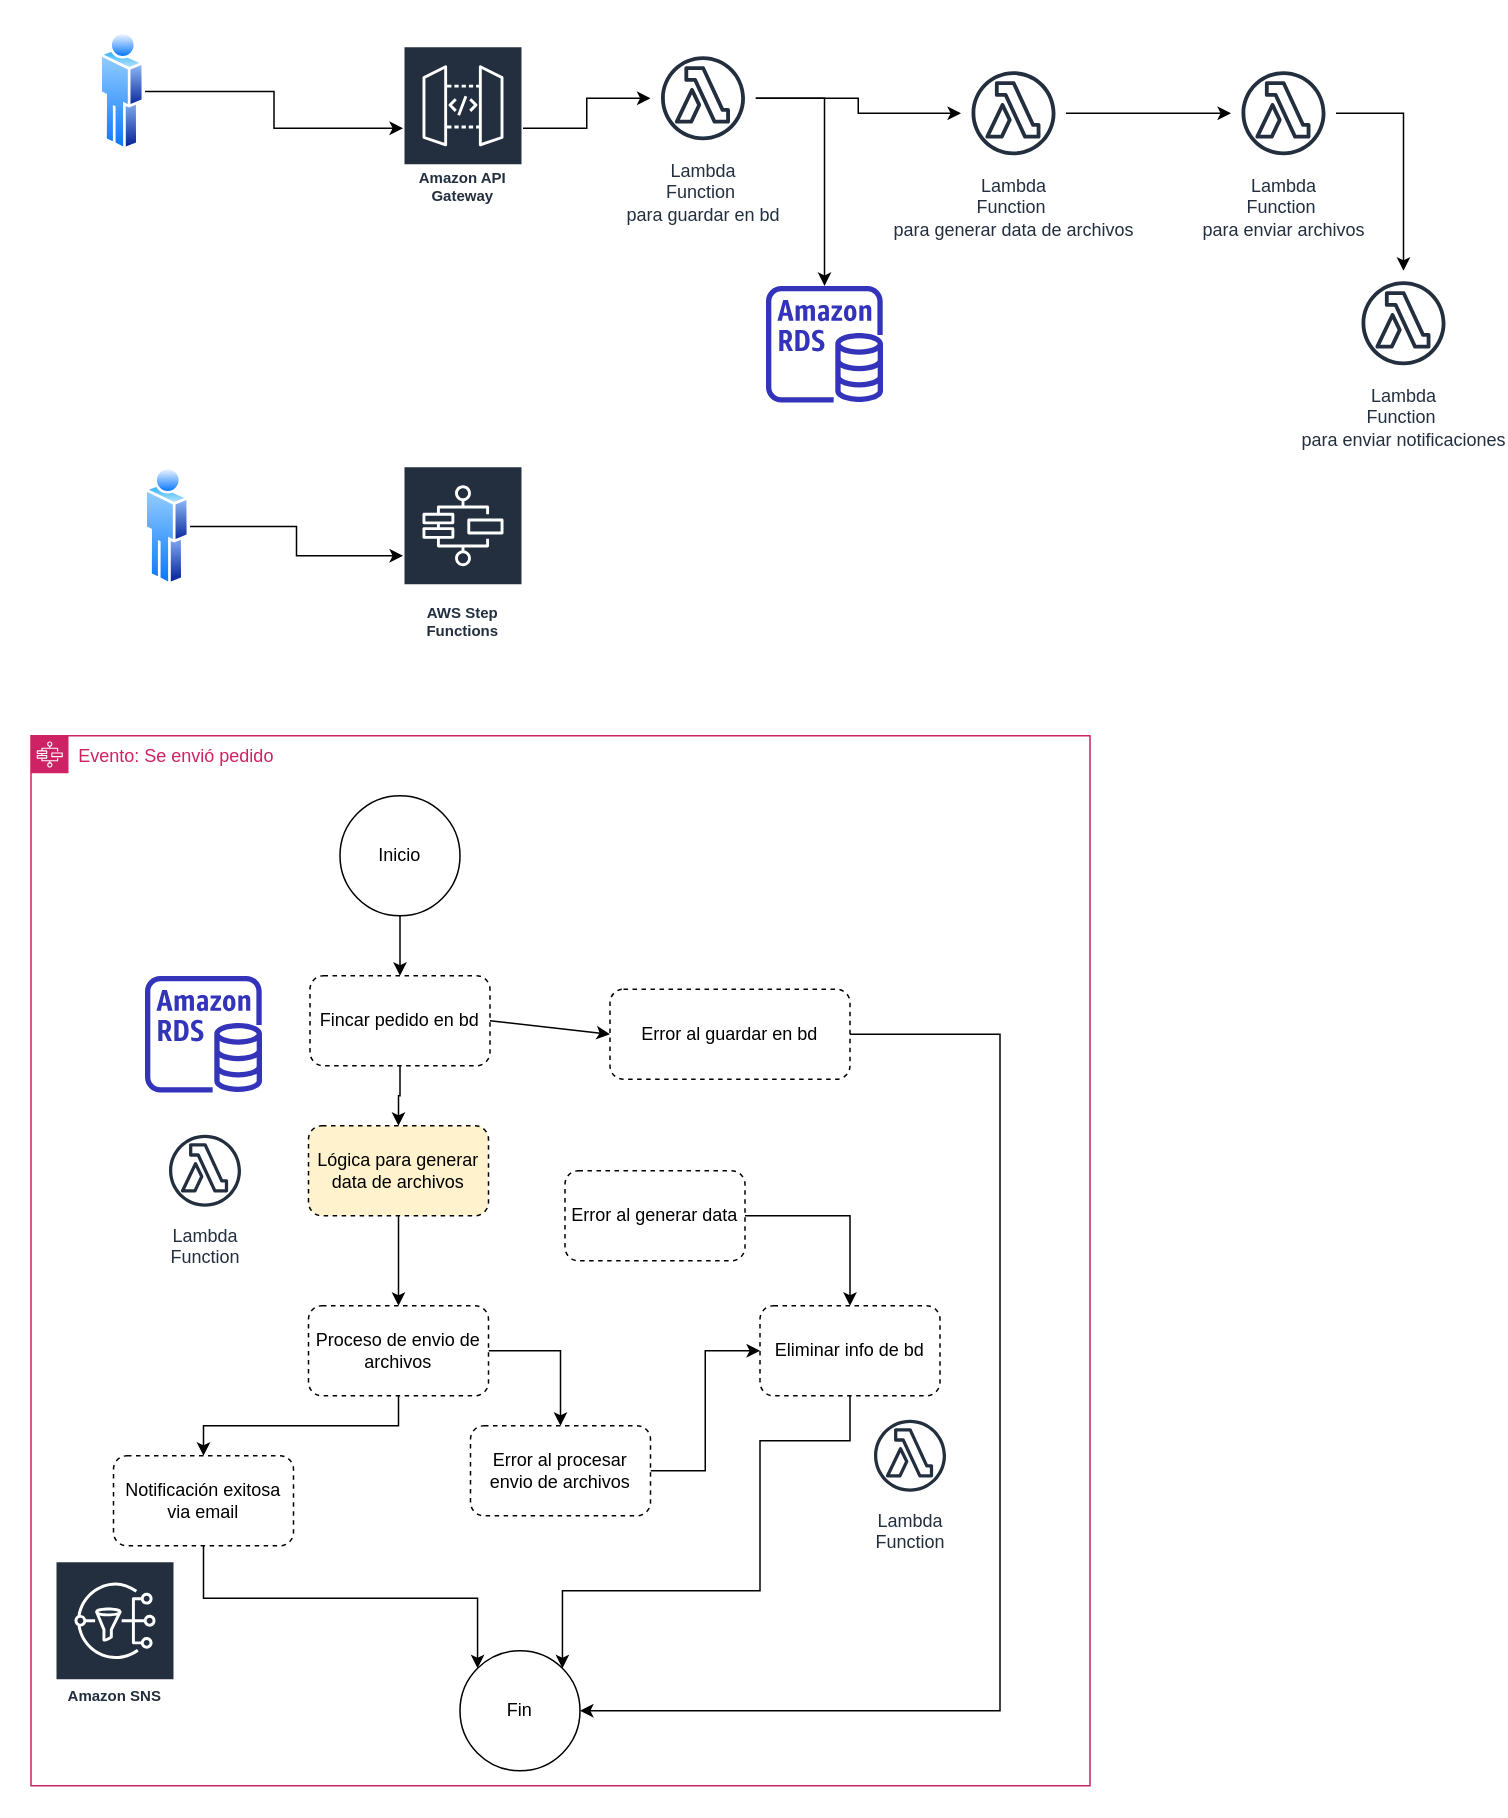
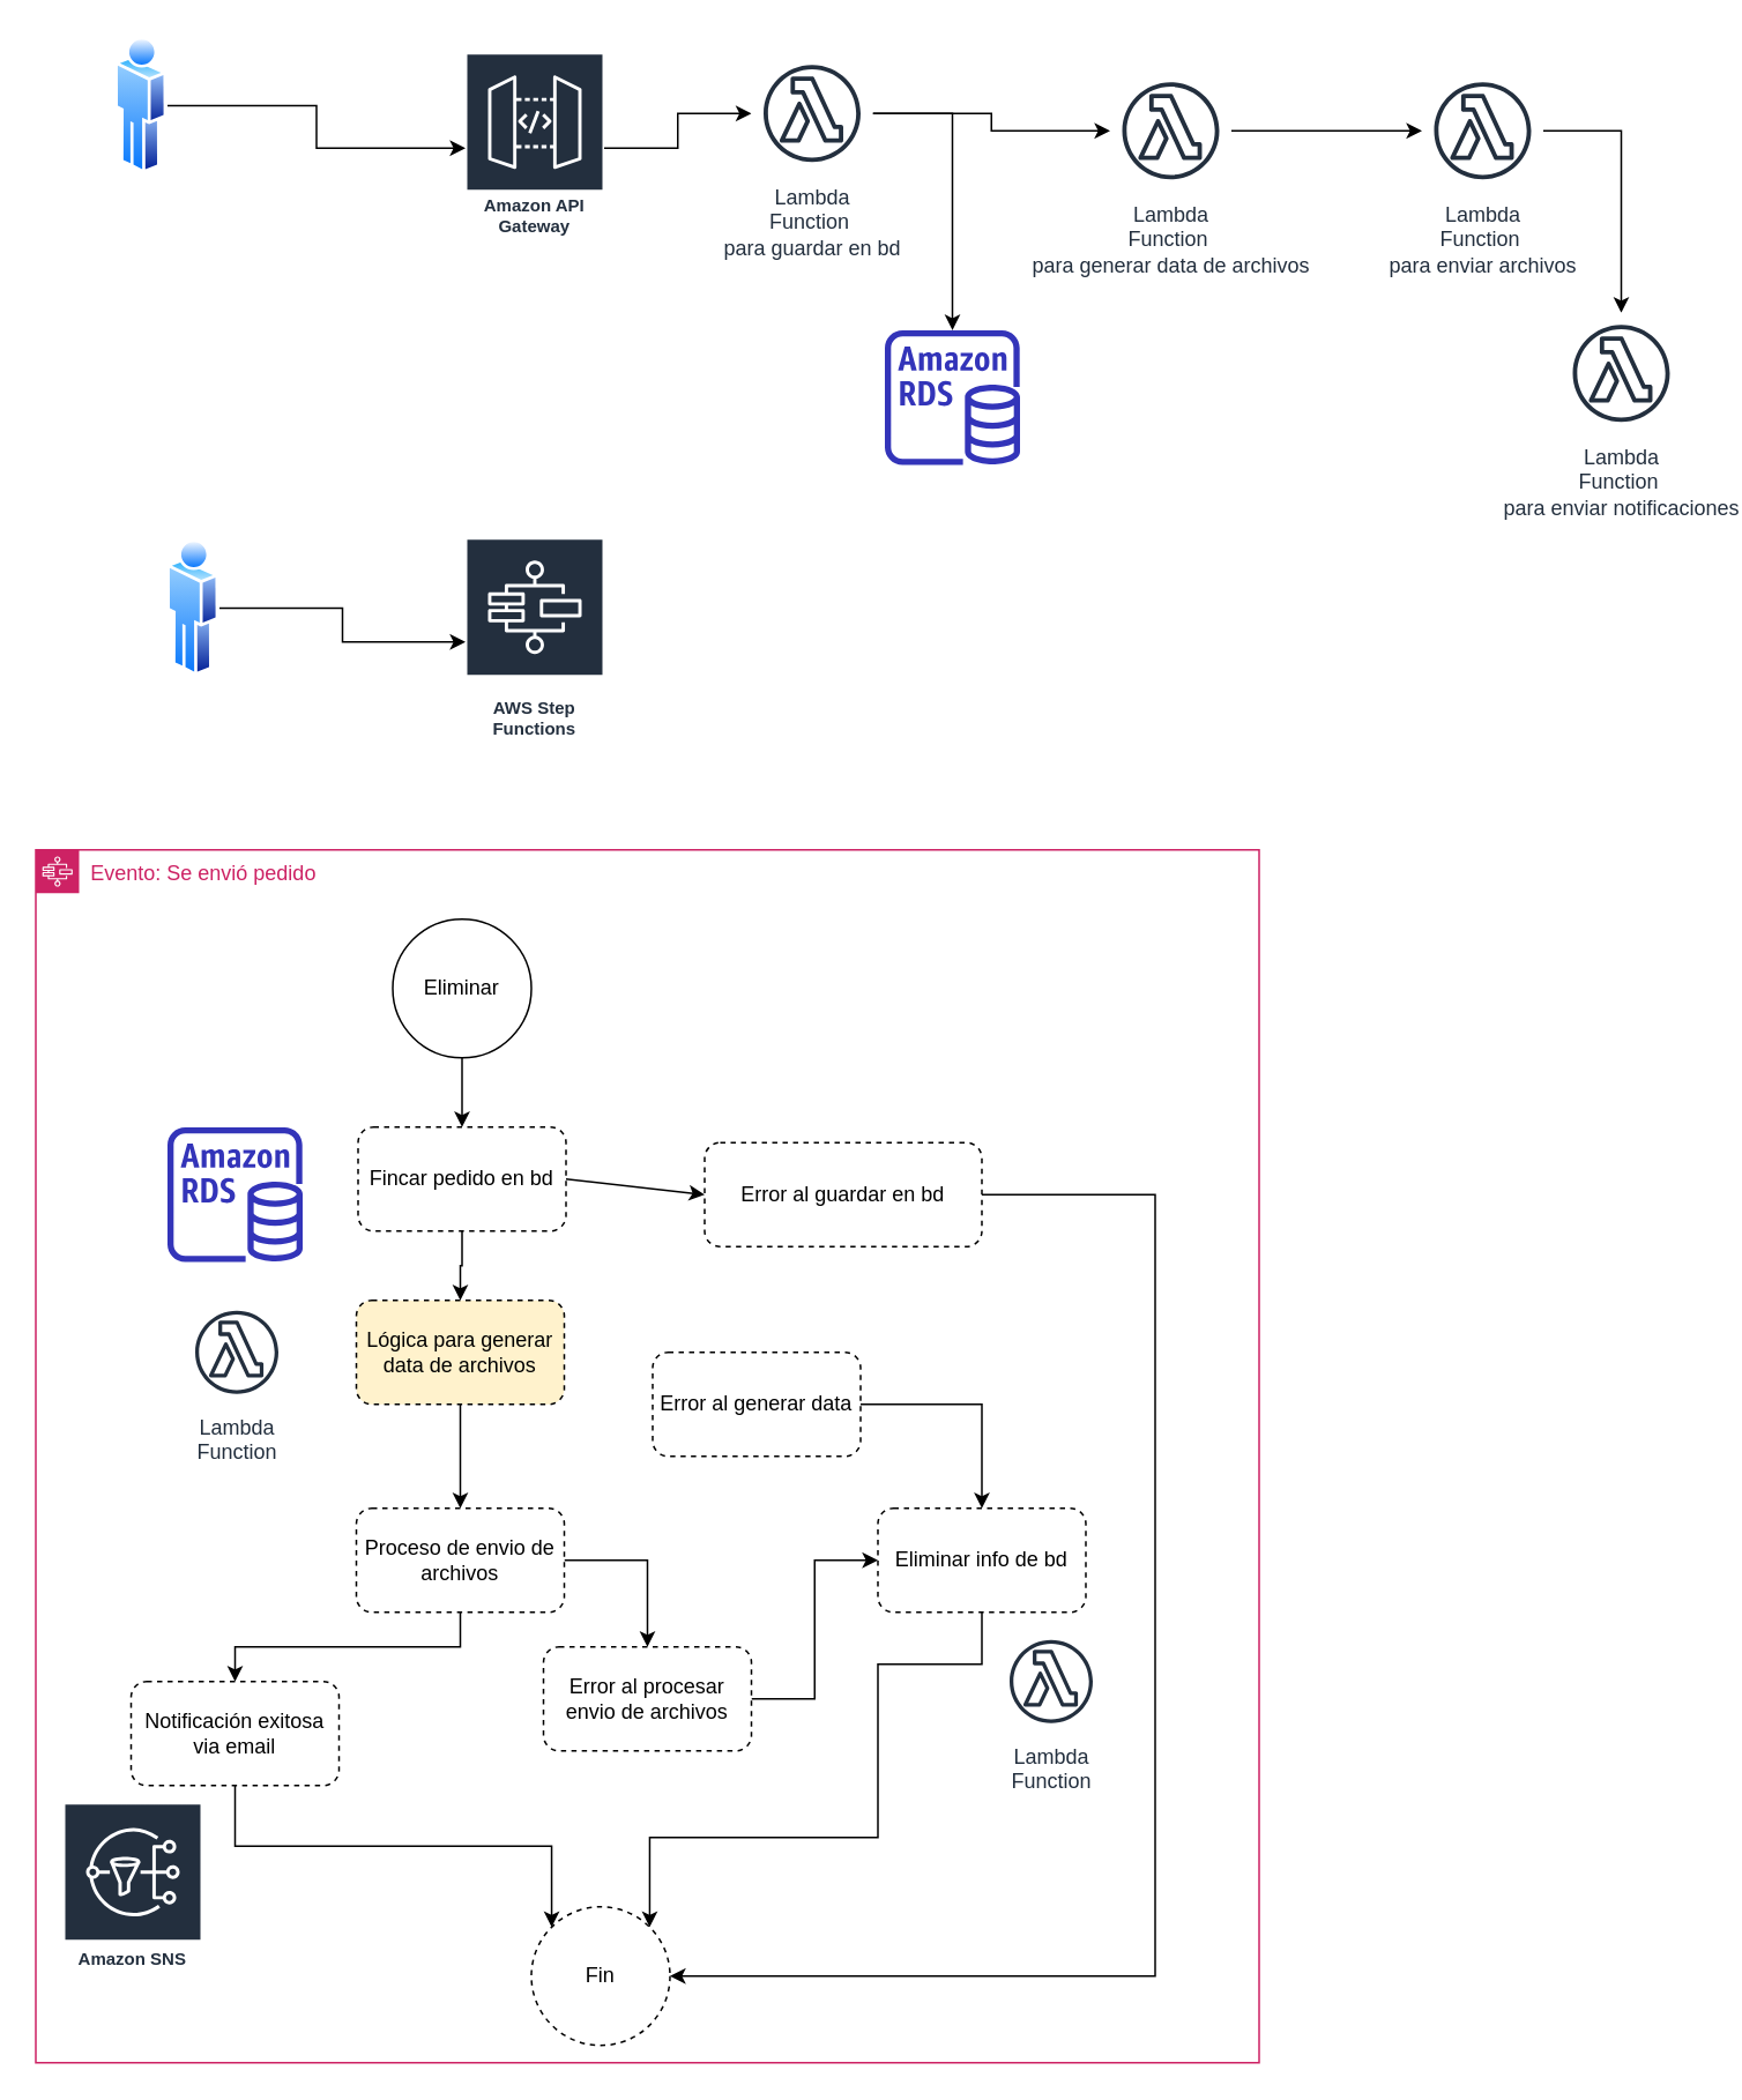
- <mxCell id="6" value="Inicio" style="ellipse;whiteSpace=wrap;html=1;aspect=fixed;" parent="1" vertex="1"><mxGeometry x="226" y="530" width="80" height="80" as="geometry" /></mxCell>
+ <mxCell id="6" value="Eliminar" style="ellipse;whiteSpace=wrap;html=1;aspect=fixed;" parent="1" vertex="1"><mxGeometry x="226" y="530" width="80" height="80" as="geometry" /></mxCell>
- <mxCell id="26" value="Fin" style="ellipse;whiteSpace=wrap;html=1;aspect=fixed;" vertex="1" parent="1"><mxGeometry x="306" y="1100" width="80" height="80" as="geometry" /></mxCell>
+ <mxCell id="26" value="Fin" style="ellipse;whiteSpace=wrap;html=1;aspect=fixed;dashed=1;" vertex="1" parent="1"><mxGeometry x="306" y="1100" width="80" height="80" as="geometry" /></mxCell>
